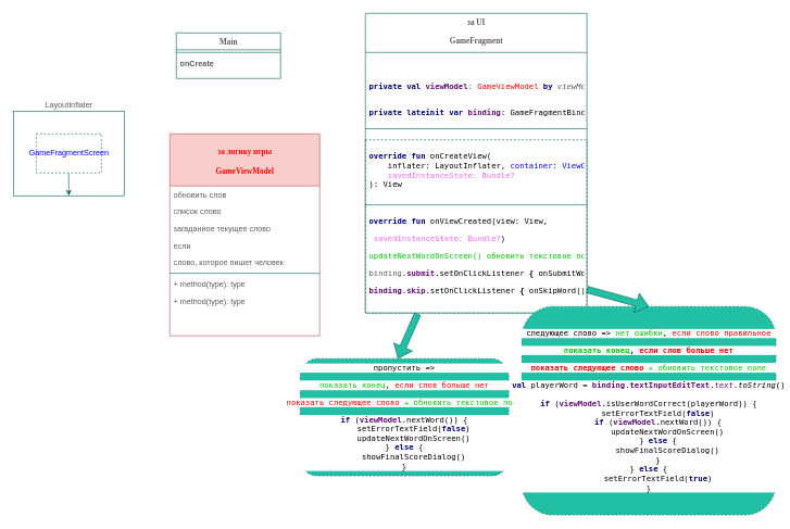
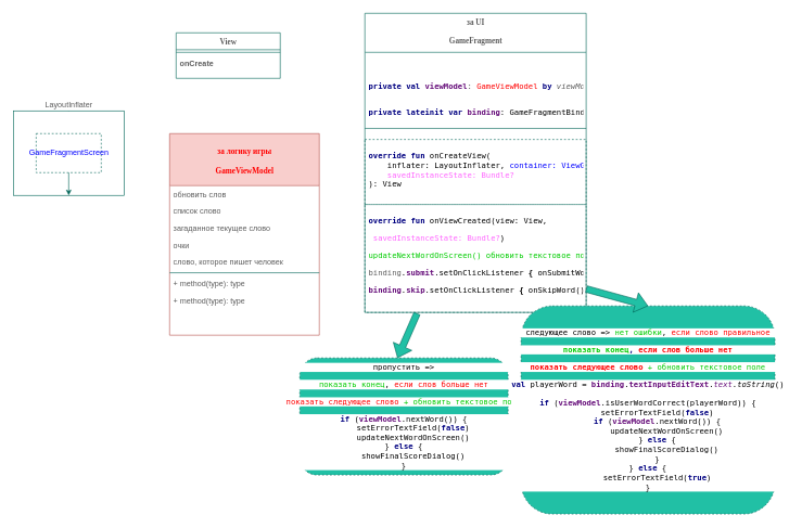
- <mxCell id="2" value="Main" style="swimlane;html=1;fontStyle=1;align=center;verticalAlign=top;childLayout=stackLayout;horizontal=1;startSize=26;horizontalStack=0;resizeParent=1;resizeLast=0;collapsible=1;marginBottom=0;swimlaneFillColor=#ffffff;rounded=0;shadow=0;comic=0;labelBackgroundColor=none;strokeWidth=1;fillColor=none;fontFamily=Verdana;fontSize=12;strokeColor=#006658;fontColor=#5C5C5C;" parent="1" vertex="1"><mxGeometry x="270" y="50" width="160" height="70" as="geometry" /></mxCell>
+ <mxCell id="2" value="View" style="swimlane;html=1;fontStyle=1;align=center;verticalAlign=top;childLayout=stackLayout;horizontal=1;startSize=26;horizontalStack=0;resizeParent=1;resizeLast=0;collapsible=1;marginBottom=0;swimlaneFillColor=#ffffff;rounded=0;shadow=0;comic=0;labelBackgroundColor=none;strokeWidth=1;fillColor=none;fontFamily=Verdana;fontSize=12;strokeColor=#006658;fontColor=#5C5C5C;" parent="1" vertex="1"><mxGeometry x="270" y="50" width="160" height="70" as="geometry" /></mxCell>
- <mxCell id="16" value="если" style="text;html=1;strokeColor=none;fillColor=none;align=left;verticalAlign=top;spacingLeft=4;spacingRight=4;whiteSpace=wrap;overflow=hidden;rotatable=0;points=[[0,0.5],[1,0.5]];portConstraint=eastwest;fontColor=#5C5C5C;" parent="12" vertex="1"><mxGeometry y="158" width="230" height="26" as="geometry" /></mxCell>
+ <mxCell id="16" value="очки" style="text;html=1;strokeColor=none;fillColor=none;align=left;verticalAlign=top;spacingLeft=4;spacingRight=4;whiteSpace=wrap;overflow=hidden;rotatable=0;points=[[0,0.5],[1,0.5]];portConstraint=eastwest;fontColor=#5C5C5C;" parent="12" vertex="1"><mxGeometry y="158" width="230" height="26" as="geometry" /></mxCell>
